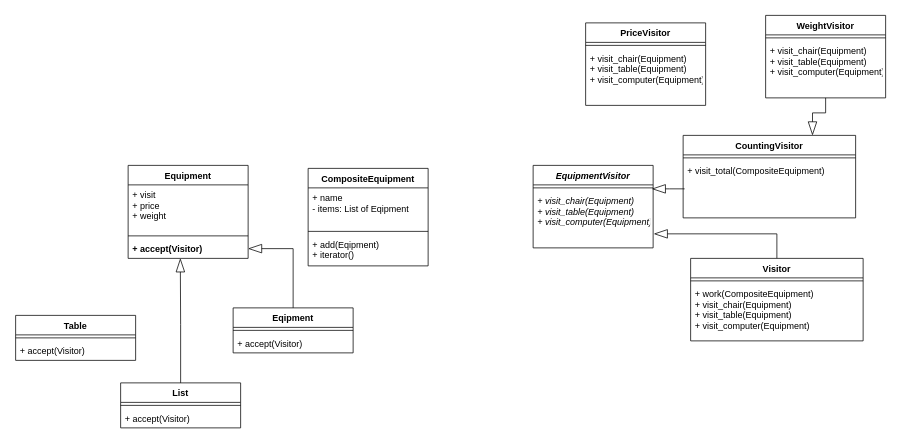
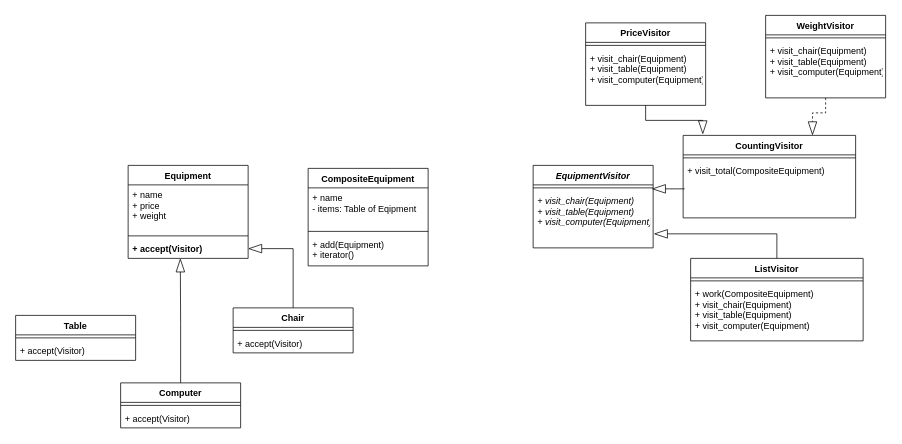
- <mxCell id="28" style="edgeStyle=orthogonalEdgeStyle;rounded=0;orthogonalLoop=1;jettySize=auto;html=1;entryX=0.75;entryY=0;entryDx=0;entryDy=0;endArrow=blockThin;endFill=0;endSize=16;" parent="1" source="29" target="32" edge="1"><mxGeometry relative="1" as="geometry" /></mxCell>
+ <mxCell id="28" style="edgeStyle=orthogonalEdgeStyle;rounded=0;orthogonalLoop=1;jettySize=auto;html=1;entryX=0.75;entryY=0;entryDx=0;entryDy=0;endArrow=blockThin;endFill=0;endSize=16;dashed=1;" parent="1" source="29" target="32" edge="1"><mxGeometry relative="1" as="geometry" /></mxCell>
+ <mxCell id="24" style="edgeStyle=orthogonalEdgeStyle;rounded=0;orthogonalLoop=1;jettySize=auto;html=1;entryX=0.114;entryY=-0.012;entryDx=0;entryDy=0;entryPerimeter=0;endArrow=blockThin;endFill=0;endSize=16;" parent="1" source="25" target="32" edge="1"><mxGeometry relative="1" as="geometry"><Array as="points"><mxPoint x="860" y="160" /><mxPoint x="936" y="160" /></Array></mxGeometry></mxCell>
- <mxCell id="3" value="+ visit&#10;+ price&#10;+ weight" style="text;strokeColor=none;fillColor=none;align=left;verticalAlign=top;spacingLeft=4;spacingRight=4;overflow=hidden;rotatable=0;points=[[0,0.5],[1,0.5]];portConstraint=eastwest;fontStyle=0" parent="2" vertex="1"><mxGeometry y="26" width="160" height="64" as="geometry" /></mxCell>
+ <mxCell id="3" value="+ name&#10;+ price&#10;+ weight" style="text;strokeColor=none;fillColor=none;align=left;verticalAlign=top;spacingLeft=4;spacingRight=4;overflow=hidden;rotatable=0;points=[[0,0.5],[1,0.5]];portConstraint=eastwest;fontStyle=0" parent="2" vertex="1"><mxGeometry y="26" width="160" height="64" as="geometry" /></mxCell>
- <mxCell id="7" value="+ name&#10;- items: List of Eqipment" style="text;strokeColor=none;fillColor=none;align=left;verticalAlign=top;spacingLeft=4;spacingRight=4;overflow=hidden;rotatable=0;points=[[0,0.5],[1,0.5]];portConstraint=eastwest;" parent="6" vertex="1"><mxGeometry y="26" width="160" height="54" as="geometry" /></mxCell>
+ <mxCell id="7" value="+ name&#10;- items: Table of Eqipment" style="text;strokeColor=none;fillColor=none;align=left;verticalAlign=top;spacingLeft=4;spacingRight=4;overflow=hidden;rotatable=0;points=[[0,0.5],[1,0.5]];portConstraint=eastwest;" parent="6" vertex="1"><mxGeometry y="26" width="160" height="54" as="geometry" /></mxCell>
- <mxCell id="9" value="+ add(Eqipment)&#10;+ iterator()" style="text;strokeColor=none;fillColor=none;align=left;verticalAlign=top;spacingLeft=4;spacingRight=4;overflow=hidden;rotatable=0;points=[[0,0.5],[1,0.5]];portConstraint=eastwest;" parent="6" vertex="1"><mxGeometry y="88" width="160" height="42" as="geometry" /></mxCell>
+ <mxCell id="9" value="+ add(Equipment)&#10;+ iterator()" style="text;strokeColor=none;fillColor=none;align=left;verticalAlign=top;spacingLeft=4;spacingRight=4;overflow=hidden;rotatable=0;points=[[0,0.5],[1,0.5]];portConstraint=eastwest;" parent="6" vertex="1"><mxGeometry y="88" width="160" height="42" as="geometry" /></mxCell>
- <mxCell id="37" value="Visitor" style="swimlane;fontStyle=1;align=center;verticalAlign=top;childLayout=stackLayout;horizontal=1;startSize=26;horizontalStack=0;resizeParent=1;resizeParentMax=0;resizeLast=0;collapsible=1;marginBottom=0;" parent="1" vertex="1"><mxGeometry x="920" y="344" width="230" height="110" as="geometry" /></mxCell>
+ <mxCell id="37" value="ListVisitor" style="swimlane;fontStyle=1;align=center;verticalAlign=top;childLayout=stackLayout;horizontal=1;startSize=26;horizontalStack=0;resizeParent=1;resizeParentMax=0;resizeLast=0;collapsible=1;marginBottom=0;" parent="1" vertex="1"><mxGeometry x="920" y="344" width="230" height="110" as="geometry" /></mxCell>
- <mxCell id="17" value="Eqipment" style="swimlane;fontStyle=1;align=center;verticalAlign=top;childLayout=stackLayout;horizontal=1;startSize=26;horizontalStack=0;resizeParent=1;resizeParentMax=0;resizeLast=0;collapsible=1;marginBottom=0;" parent="1" vertex="1"><mxGeometry x="310" y="410" width="160" height="60" as="geometry" /></mxCell>
+ <mxCell id="17" value="Chair" style="swimlane;fontStyle=1;align=center;verticalAlign=top;childLayout=stackLayout;horizontal=1;startSize=26;horizontalStack=0;resizeParent=1;resizeParentMax=0;resizeLast=0;collapsible=1;marginBottom=0;" parent="1" vertex="1"><mxGeometry x="310" y="410" width="160" height="60" as="geometry" /></mxCell>
- <mxCell id="21" value="List" style="swimlane;fontStyle=1;align=center;verticalAlign=top;childLayout=stackLayout;horizontal=1;startSize=26;horizontalStack=0;resizeParent=1;resizeParentMax=0;resizeLast=0;collapsible=1;marginBottom=0;" parent="1" vertex="1"><mxGeometry x="160" y="510" width="160" height="60" as="geometry" /></mxCell>
+ <mxCell id="21" value="Computer" style="swimlane;fontStyle=1;align=center;verticalAlign=top;childLayout=stackLayout;horizontal=1;startSize=26;horizontalStack=0;resizeParent=1;resizeParentMax=0;resizeLast=0;collapsible=1;marginBottom=0;" parent="1" vertex="1"><mxGeometry x="160" y="510" width="160" height="60" as="geometry" /></mxCell>
